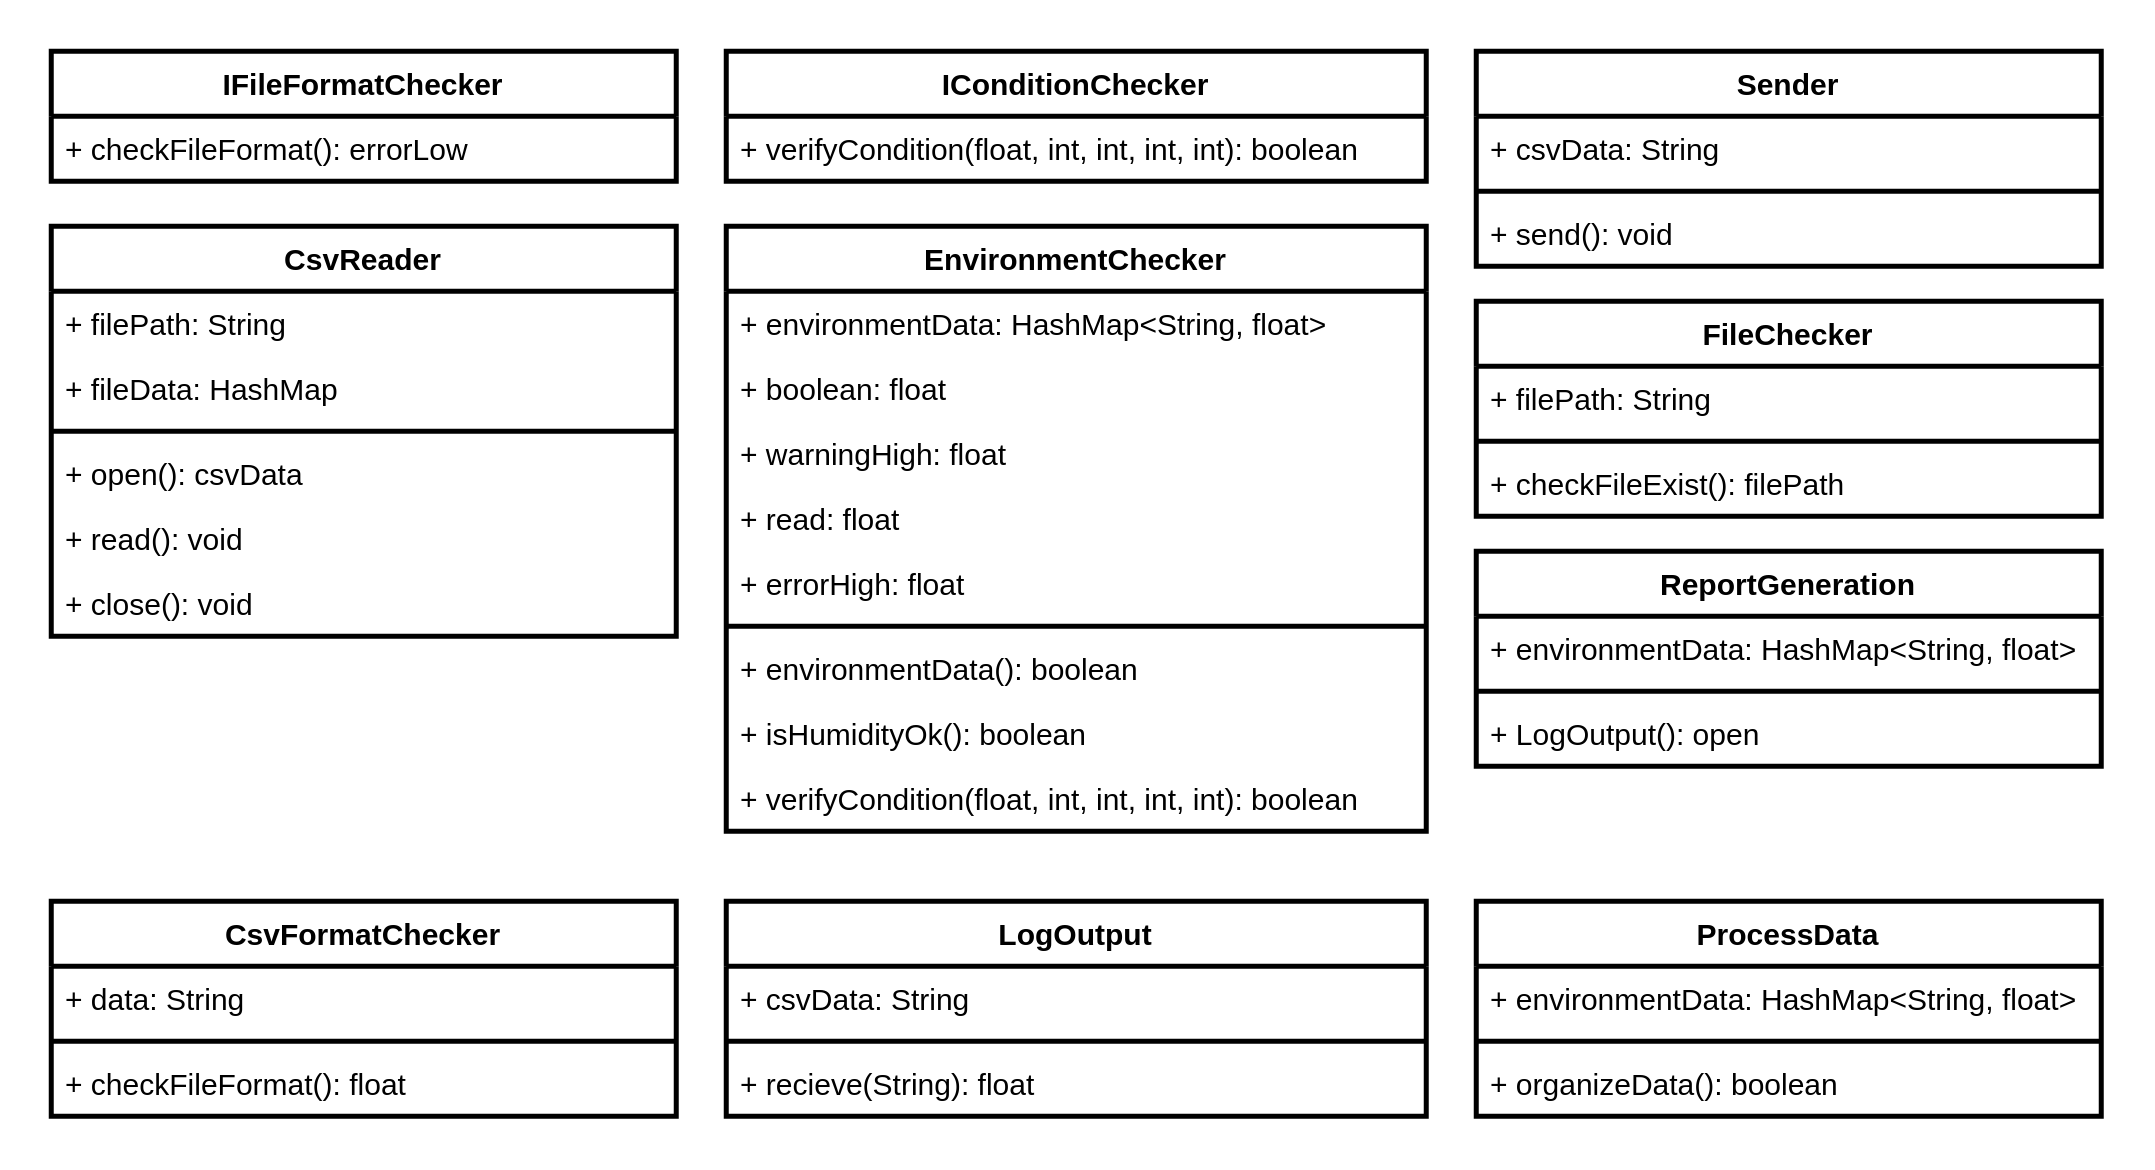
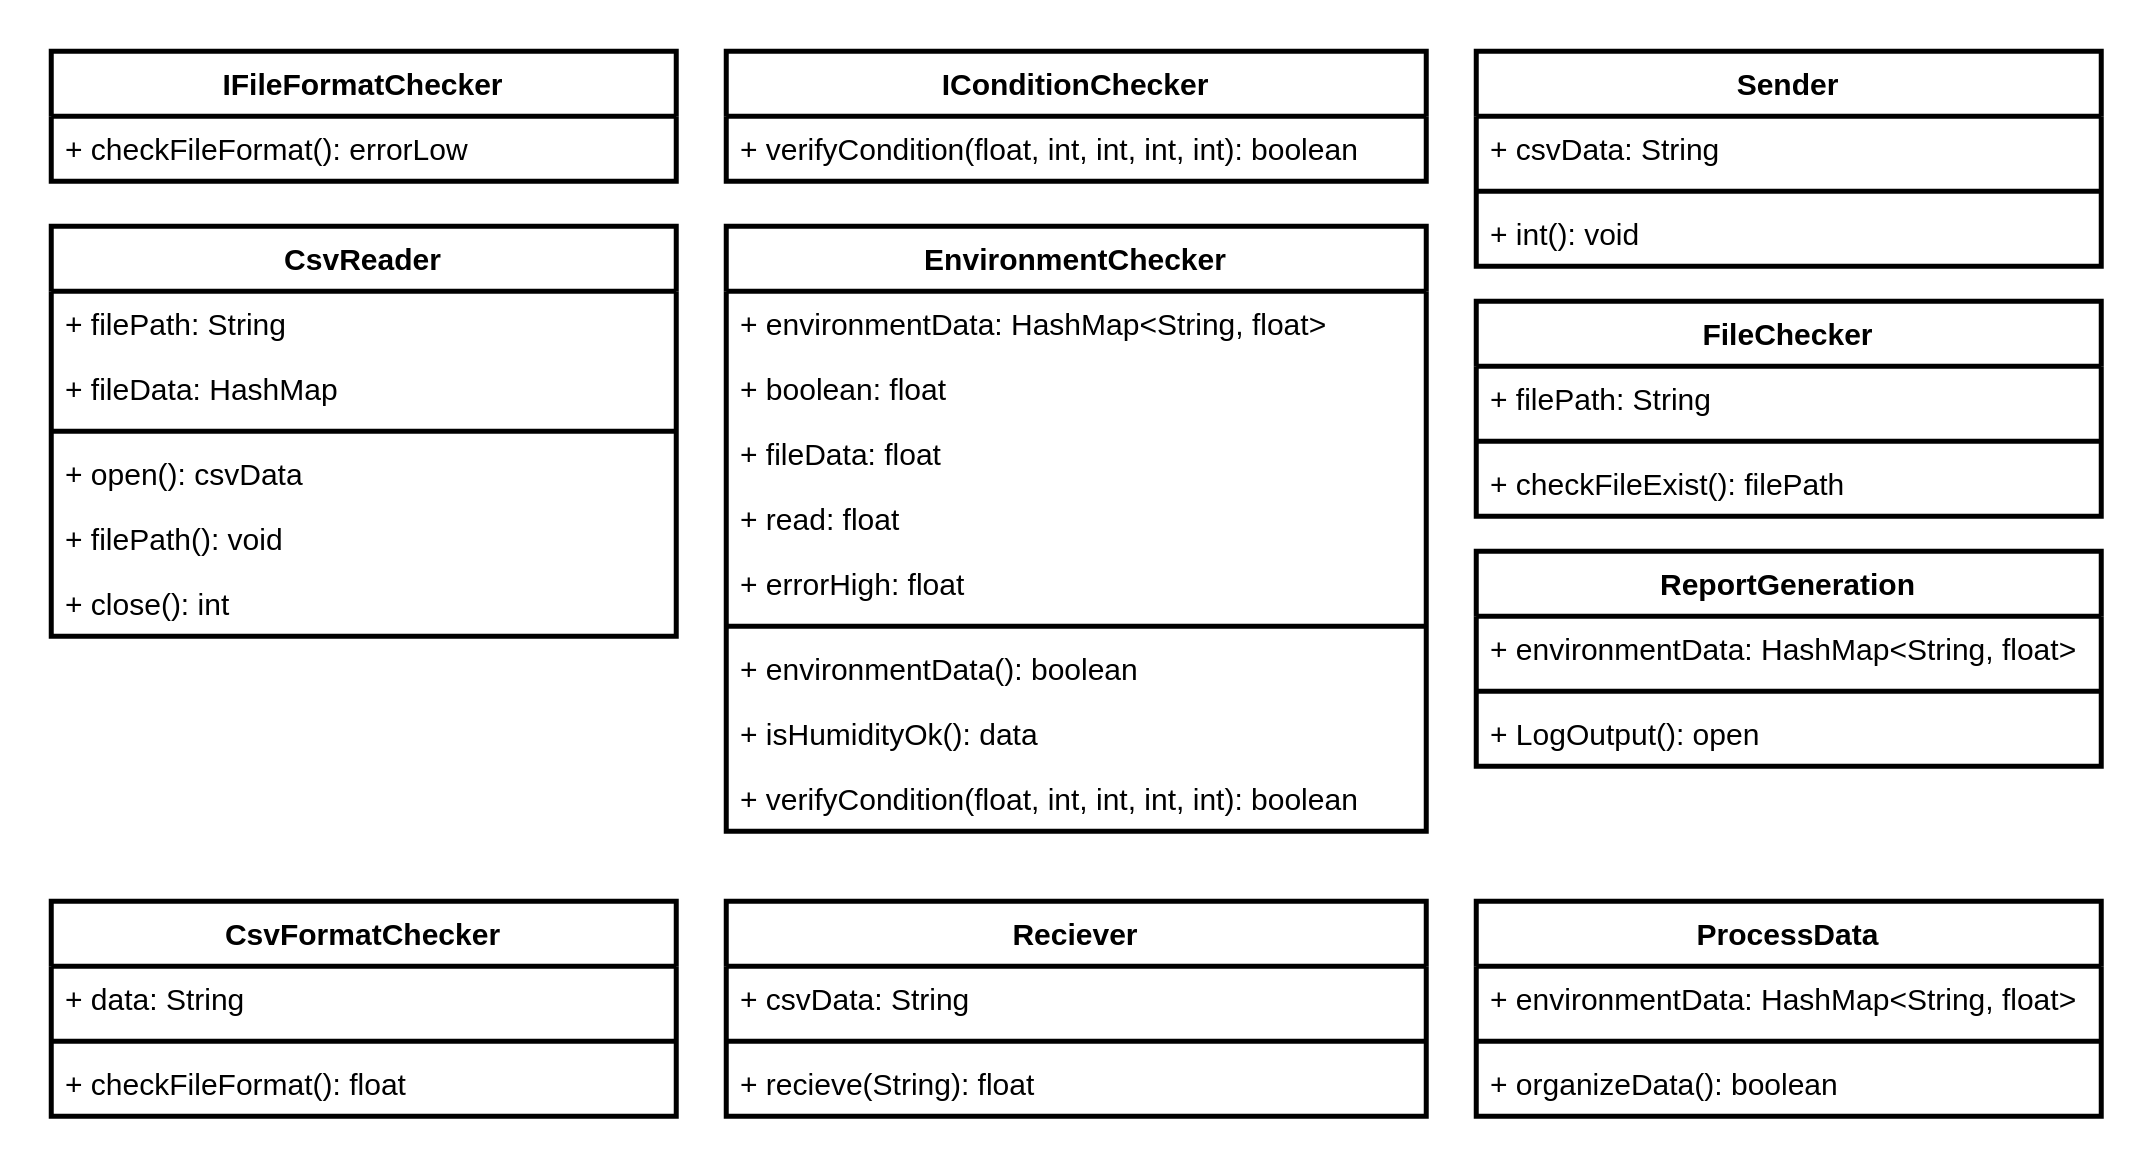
- <mxCell id="34" value="+ send(): void" style="text;strokeColor=none;fillColor=none;align=left;verticalAlign=top;spacingLeft=4;spacingRight=4;overflow=hidden;rotatable=0;points=[[0,0.5],[1,0.5]];portConstraint=eastwest;strokeWidth=2;" vertex="1" parent="31"><mxGeometry y="60" width="250" height="26" as="geometry" /></mxCell>
+ <mxCell id="34" value="+ int(): void" style="text;strokeColor=none;fillColor=none;align=left;verticalAlign=top;spacingLeft=4;spacingRight=4;overflow=hidden;rotatable=0;points=[[0,0.5],[1,0.5]];portConstraint=eastwest;strokeWidth=2;" vertex="1" parent="31"><mxGeometry y="60" width="250" height="26" as="geometry" /></mxCell>
- <mxCell id="5" value="+ warningHigh: float" style="text;strokeColor=none;fillColor=none;align=left;verticalAlign=top;spacingLeft=4;spacingRight=4;overflow=hidden;rotatable=0;points=[[0,0.5],[1,0.5]];portConstraint=eastwest;strokeWidth=2;" vertex="1" parent="2"><mxGeometry y="78" width="280" height="26" as="geometry" /></mxCell>
+ <mxCell id="5" value="+ fileData: float" style="text;strokeColor=none;fillColor=none;align=left;verticalAlign=top;spacingLeft=4;spacingRight=4;overflow=hidden;rotatable=0;points=[[0,0.5],[1,0.5]];portConstraint=eastwest;strokeWidth=2;" vertex="1" parent="2"><mxGeometry y="78" width="280" height="26" as="geometry" /></mxCell>
- <mxCell id="17" value="+ read(): void" style="text;strokeColor=none;fillColor=none;align=left;verticalAlign=top;spacingLeft=4;spacingRight=4;overflow=hidden;rotatable=0;points=[[0,0.5],[1,0.5]];portConstraint=eastwest;strokeWidth=2;" vertex="1" parent="12"><mxGeometry y="112" width="250" height="26" as="geometry" /></mxCell>
+ <mxCell id="17" value="+ filePath(): void" style="text;strokeColor=none;fillColor=none;align=left;verticalAlign=top;spacingLeft=4;spacingRight=4;overflow=hidden;rotatable=0;points=[[0,0.5],[1,0.5]];portConstraint=eastwest;strokeWidth=2;" vertex="1" parent="12"><mxGeometry y="112" width="250" height="26" as="geometry" /></mxCell>
- <mxCell id="18" value="+ close(): void" style="text;strokeColor=none;fillColor=none;align=left;verticalAlign=top;spacingLeft=4;spacingRight=4;overflow=hidden;rotatable=0;points=[[0,0.5],[1,0.5]];portConstraint=eastwest;strokeWidth=2;" vertex="1" parent="12"><mxGeometry y="138" width="250" height="26" as="geometry" /></mxCell>
+ <mxCell id="18" value="+ close(): int" style="text;strokeColor=none;fillColor=none;align=left;verticalAlign=top;spacingLeft=4;spacingRight=4;overflow=hidden;rotatable=0;points=[[0,0.5],[1,0.5]];portConstraint=eastwest;strokeWidth=2;" vertex="1" parent="12"><mxGeometry y="138" width="250" height="26" as="geometry" /></mxCell>
- <mxCell id="10" value="+ isHumidityOk(): boolean" style="text;strokeColor=none;fillColor=none;align=left;verticalAlign=top;spacingLeft=4;spacingRight=4;overflow=hidden;rotatable=0;points=[[0,0.5],[1,0.5]];portConstraint=eastwest;strokeWidth=2;" vertex="1" parent="2"><mxGeometry y="190" width="280" height="26" as="geometry" /></mxCell>
+ <mxCell id="10" value="+ isHumidityOk(): data" style="text;strokeColor=none;fillColor=none;align=left;verticalAlign=top;spacingLeft=4;spacingRight=4;overflow=hidden;rotatable=0;points=[[0,0.5],[1,0.5]];portConstraint=eastwest;strokeWidth=2;" vertex="1" parent="2"><mxGeometry y="190" width="280" height="26" as="geometry" /></mxCell>
- <mxCell id="19" value="LogOutput" style="swimlane;fontStyle=1;align=center;verticalAlign=top;childLayout=stackLayout;horizontal=1;startSize=26;horizontalStack=0;resizeParent=1;resizeParentMax=0;resizeLast=0;collapsible=1;marginBottom=0;strokeWidth=2;" vertex="1" parent="1"><mxGeometry x="290" y="360" width="280" height="86" as="geometry" /></mxCell>
+ <mxCell id="19" value="Reciever" style="swimlane;fontStyle=1;align=center;verticalAlign=top;childLayout=stackLayout;horizontal=1;startSize=26;horizontalStack=0;resizeParent=1;resizeParentMax=0;resizeLast=0;collapsible=1;marginBottom=0;strokeWidth=2;" vertex="1" parent="1"><mxGeometry x="290" y="360" width="280" height="86" as="geometry" /></mxCell>
